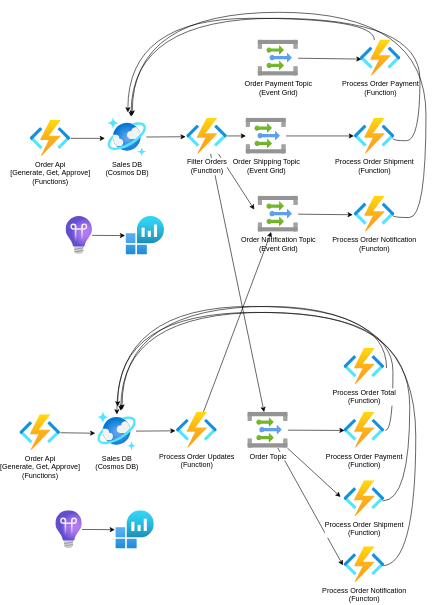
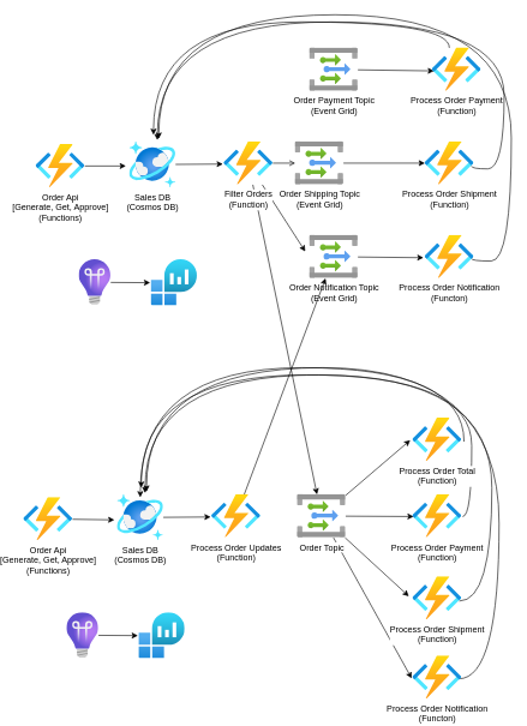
- <mxCell id="7" style="edgeStyle=none;html=1;entryX=0;entryY=0.5;entryDx=0;entryDy=0;entryPerimeter=0;" parent="1" source="9" target="13" edge="1"><mxGeometry relative="1" as="geometry" /></mxCell>
+ <mxCell id="7" style="edgeStyle=none;html=1;entryX=0;entryY=0.5;entryDx=0;entryDy=0;entryPerimeter=0;endArrow=open;" parent="1" source="9" target="13" edge="1"><mxGeometry relative="1" as="geometry" /></mxCell>
+ <mxCell id="34" style="edgeStyle=none;html=1;entryX=-0.049;entryY=0.511;entryDx=0;entryDy=0;entryPerimeter=0;" edge="1" parent="1" source="35" target="46"><mxGeometry relative="1" as="geometry" /></mxCell>
